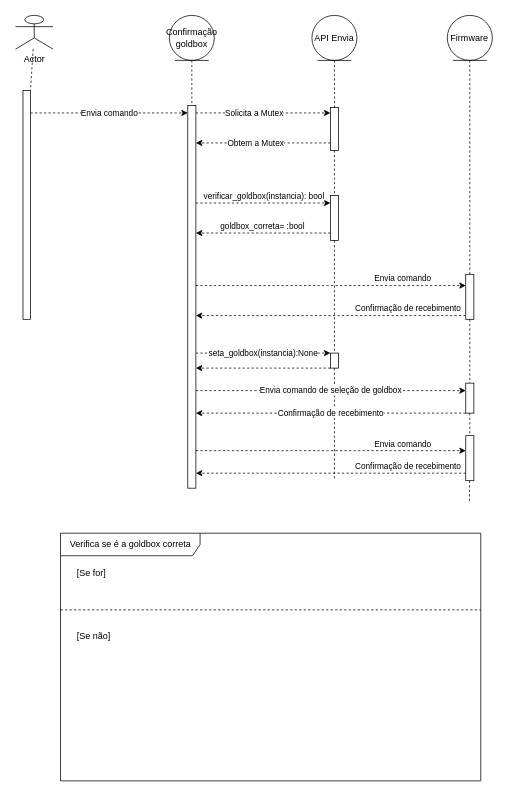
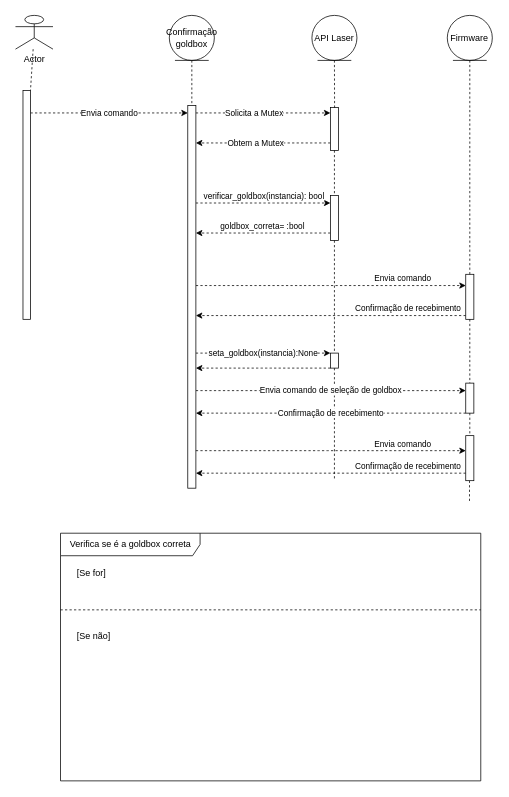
- <mxCell id="9" value="API Envia" style="ellipse;shape=umlEntity;whiteSpace=wrap;html=1;" vertex="1" parent="1"><mxGeometry x="415" y="20" width="60" height="60" as="geometry" /></mxCell>
+ <mxCell id="9" value="API Laser" style="ellipse;shape=umlEntity;whiteSpace=wrap;html=1;" vertex="1" parent="1"><mxGeometry x="415" y="20" width="60" height="60" as="geometry" /></mxCell>
